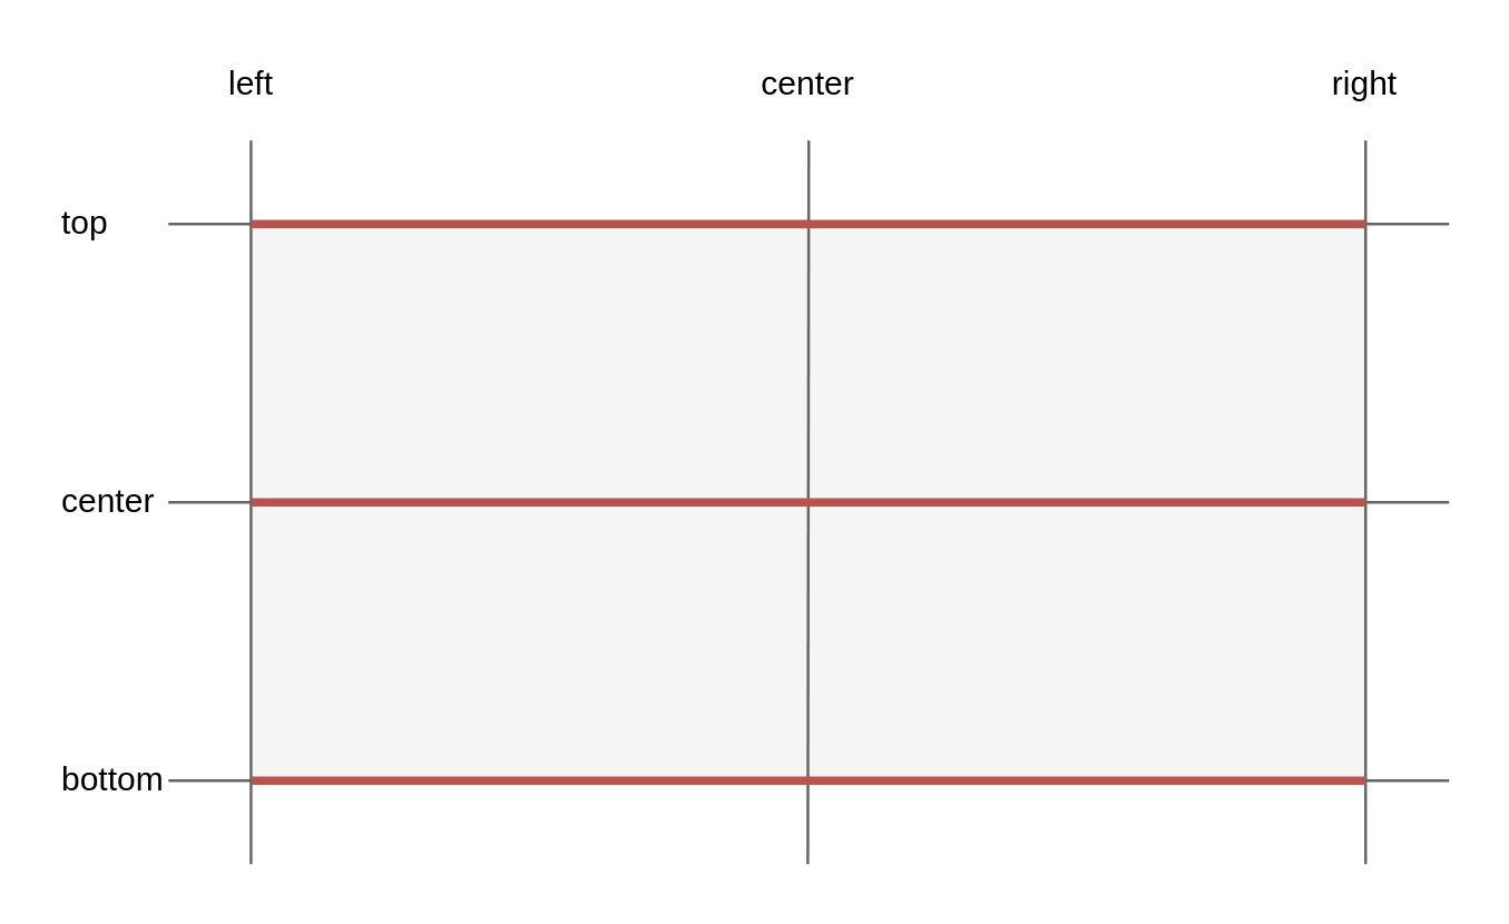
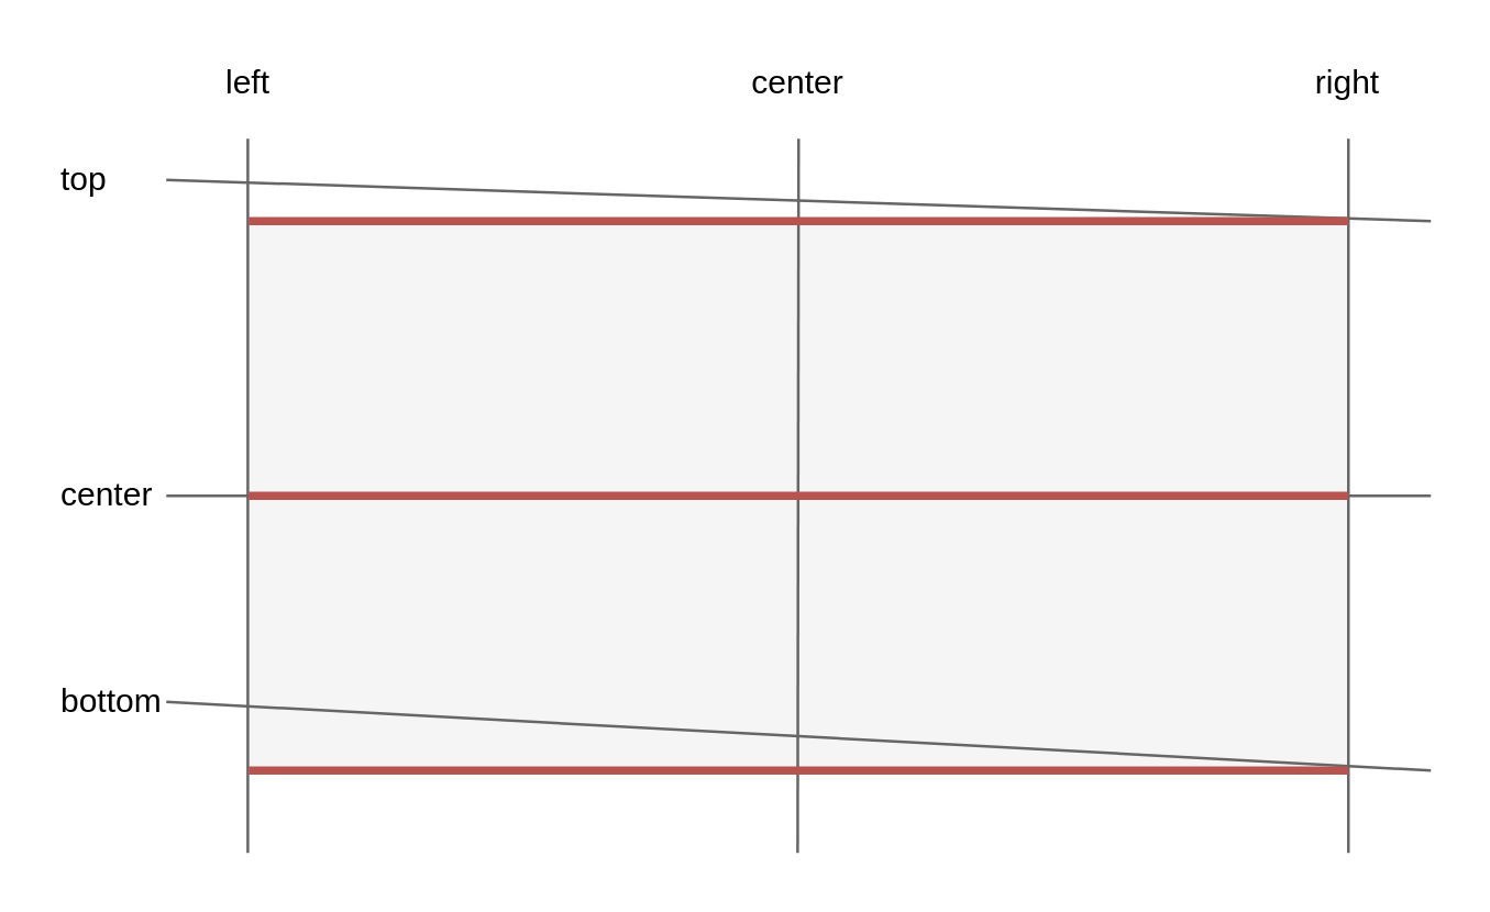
- <mxCell id="10" value="top" style="text;html=1;strokeColor=none;fillColor=none;align=left;verticalAlign=middle;whiteSpace=wrap;rounded=0;" parent="1" vertex="1"><mxGeometry x="20" y="70" width="40" height="20" as="geometry" /></mxCell>
+ <mxCell id="10" value="top" style="text;html=1;strokeColor=none;fillColor=none;align=left;verticalAlign=middle;whiteSpace=wrap;rounded=0;" parent="1" vertex="1"><mxGeometry x="20" y="55" width="40" height="20" as="geometry" /></mxCell>
- <mxCell id="11" value="bottom" style="text;html=1;strokeColor=none;fillColor=none;align=left;verticalAlign=middle;whiteSpace=wrap;rounded=0;" parent="1" vertex="1"><mxGeometry x="20" y="270" width="40" height="20" as="geometry" /></mxCell>
+ <mxCell id="11" value="bottom" style="text;html=1;strokeColor=none;fillColor=none;align=left;verticalAlign=middle;whiteSpace=wrap;rounded=0;" parent="1" vertex="1"><mxGeometry x="20" y="245" width="40" height="20" as="geometry" /></mxCell>
